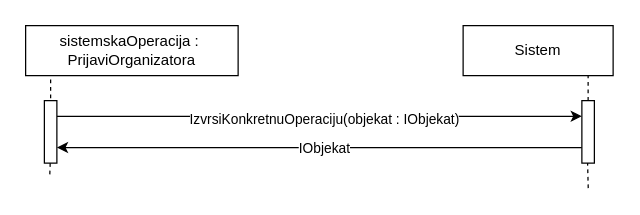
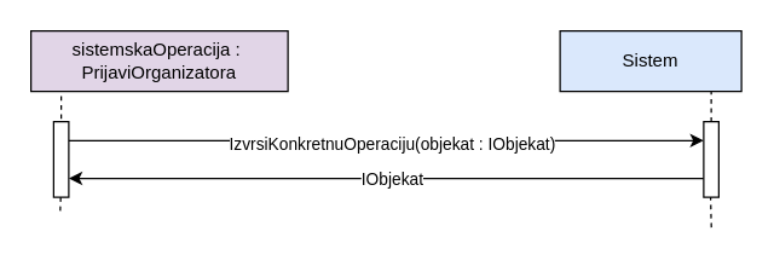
- <mxCell id="13" value="sistemskaOperacija :&amp;nbsp;&lt;br&gt;PrijaviOrganizatora" style="rounded=0;whiteSpace=wrap;html=1;" vertex="1" parent="1"><mxGeometry x="20" y="20" width="170" height="40" as="geometry" /></mxCell>
+ <mxCell id="13" value="sistemskaOperacija :&amp;nbsp;&lt;br&gt;PrijaviOrganizatora" style="rounded=0;whiteSpace=wrap;html=1;fillColor=#e1d5e7;" vertex="1" parent="1"><mxGeometry x="20" y="20" width="170" height="40" as="geometry" /></mxCell>
- <mxCell id="12" value="Sistem" style="rounded=0;whiteSpace=wrap;html=1;" parent="1" vertex="1"><mxGeometry x="370" y="20" width="120" height="40" as="geometry" /></mxCell>
+ <mxCell id="12" value="Sistem" style="rounded=0;whiteSpace=wrap;html=1;fillColor=#dae8fc;" parent="1" vertex="1"><mxGeometry x="370" y="20" width="120" height="40" as="geometry" /></mxCell>
